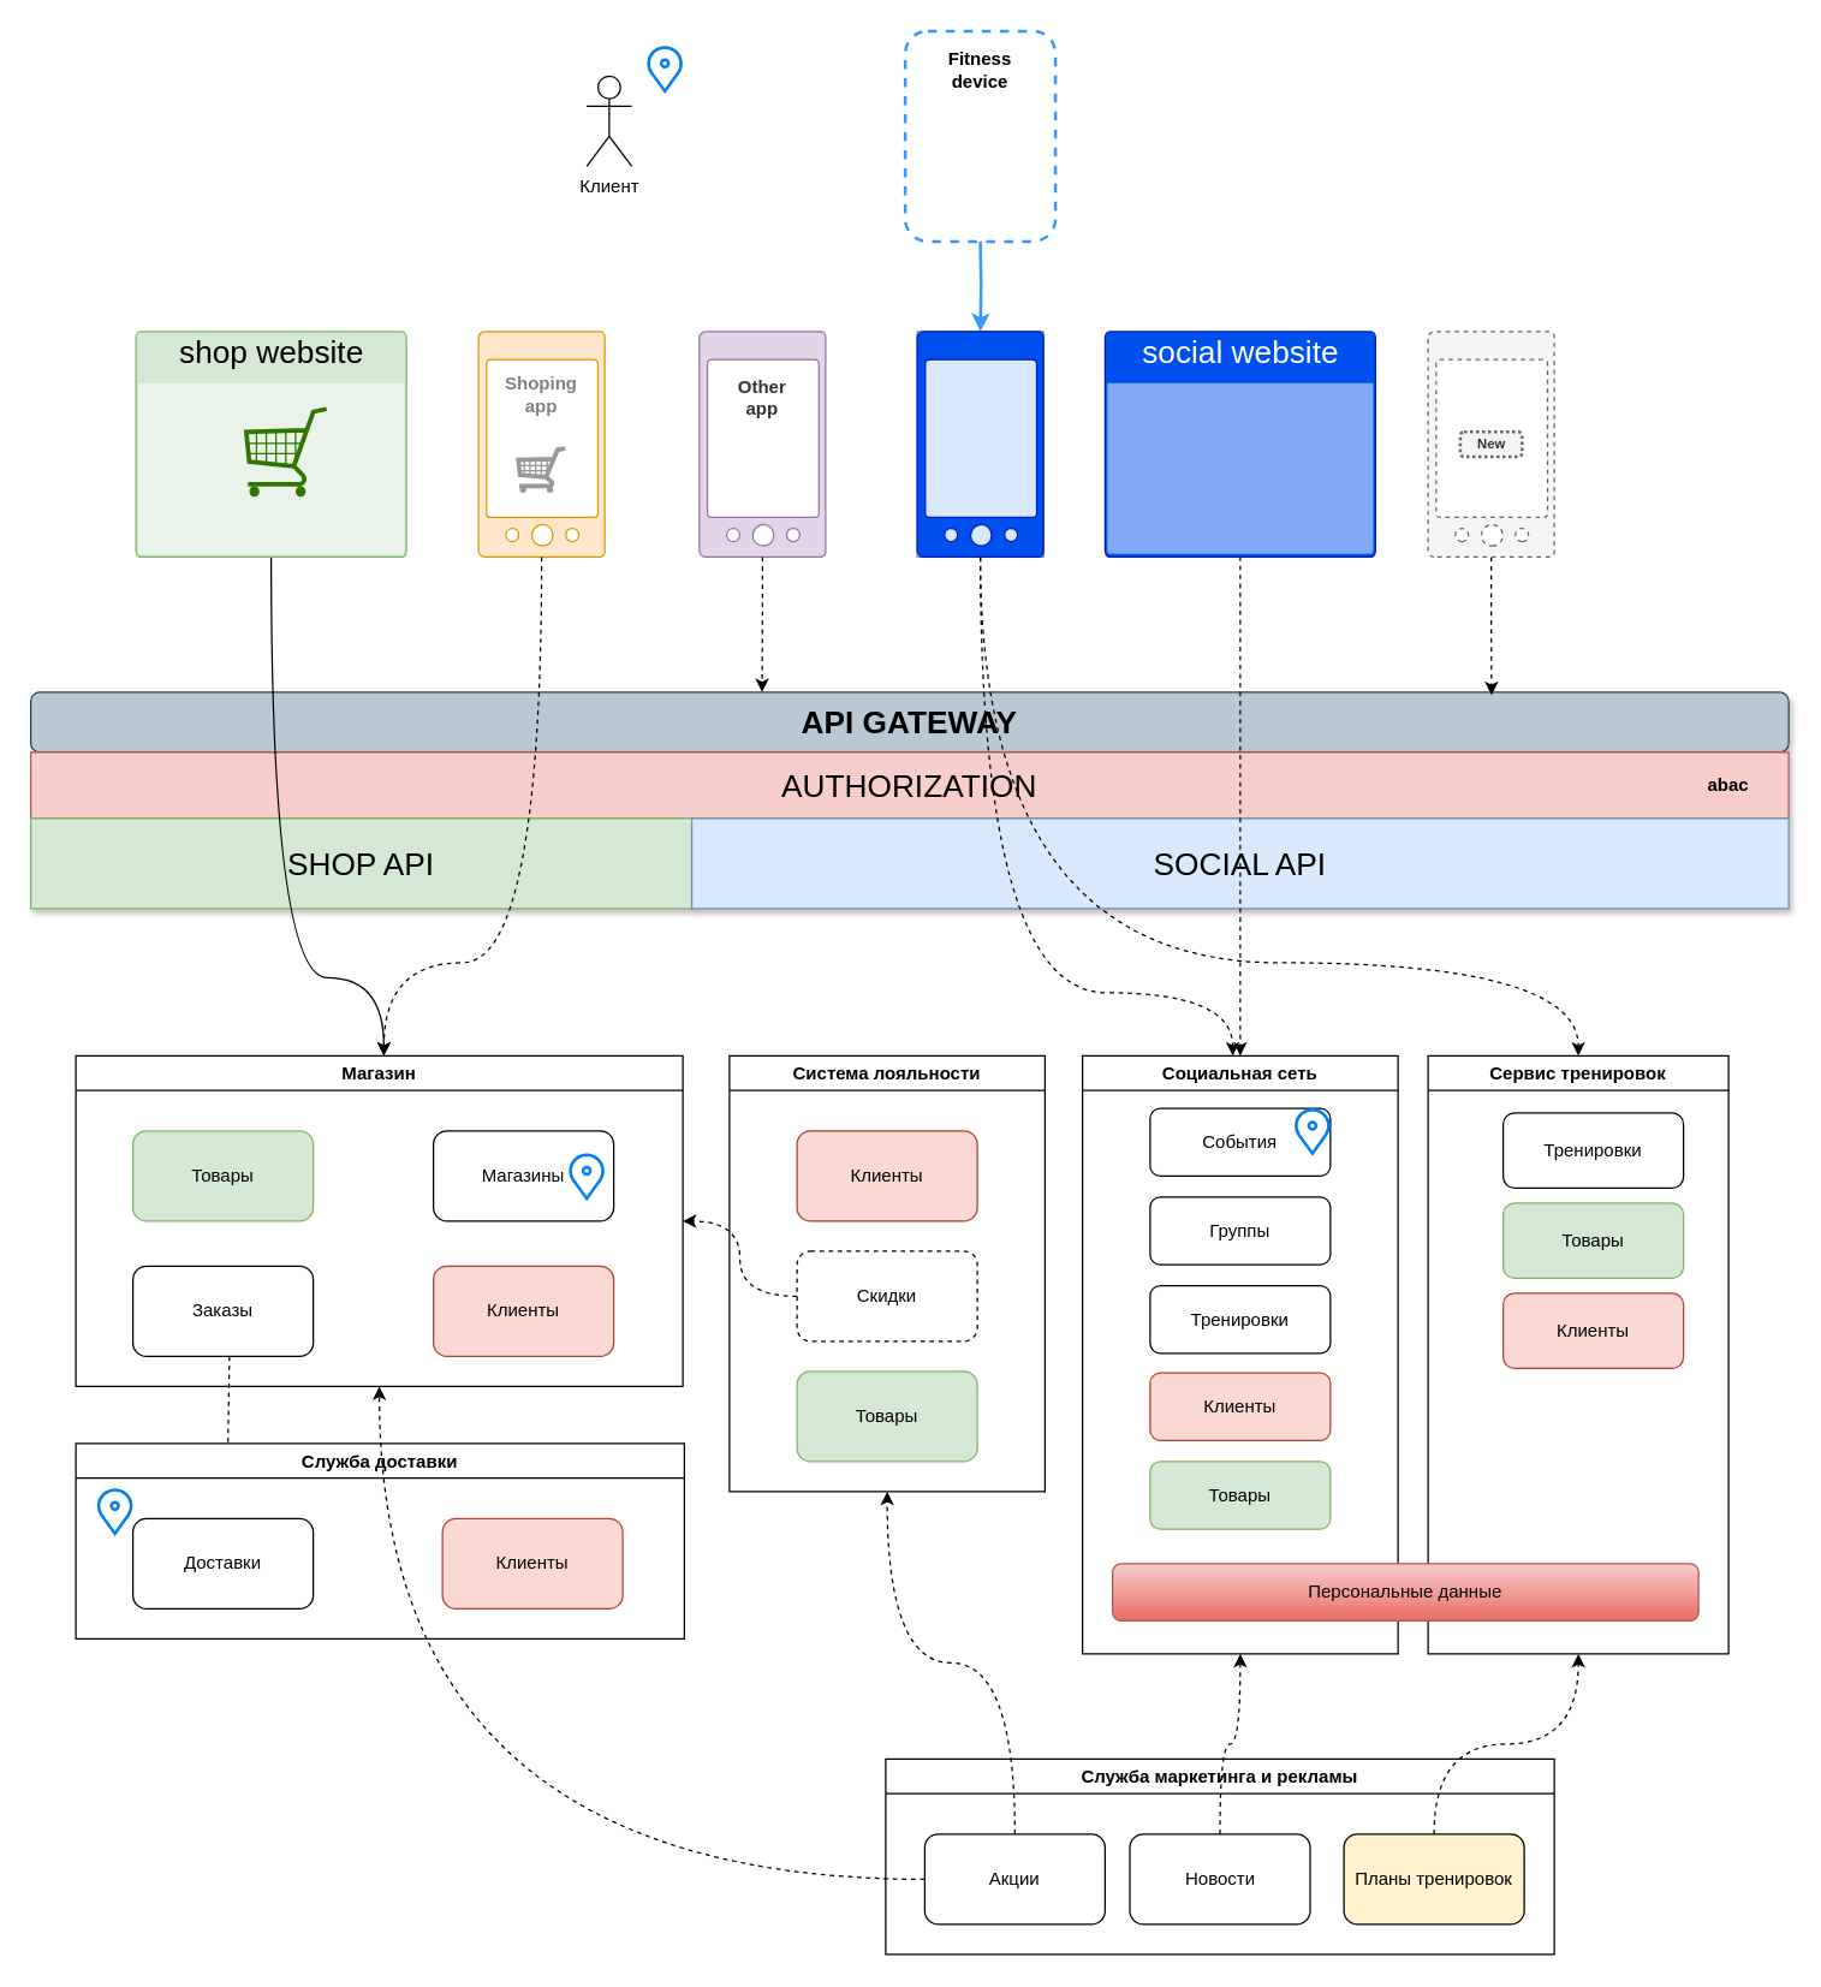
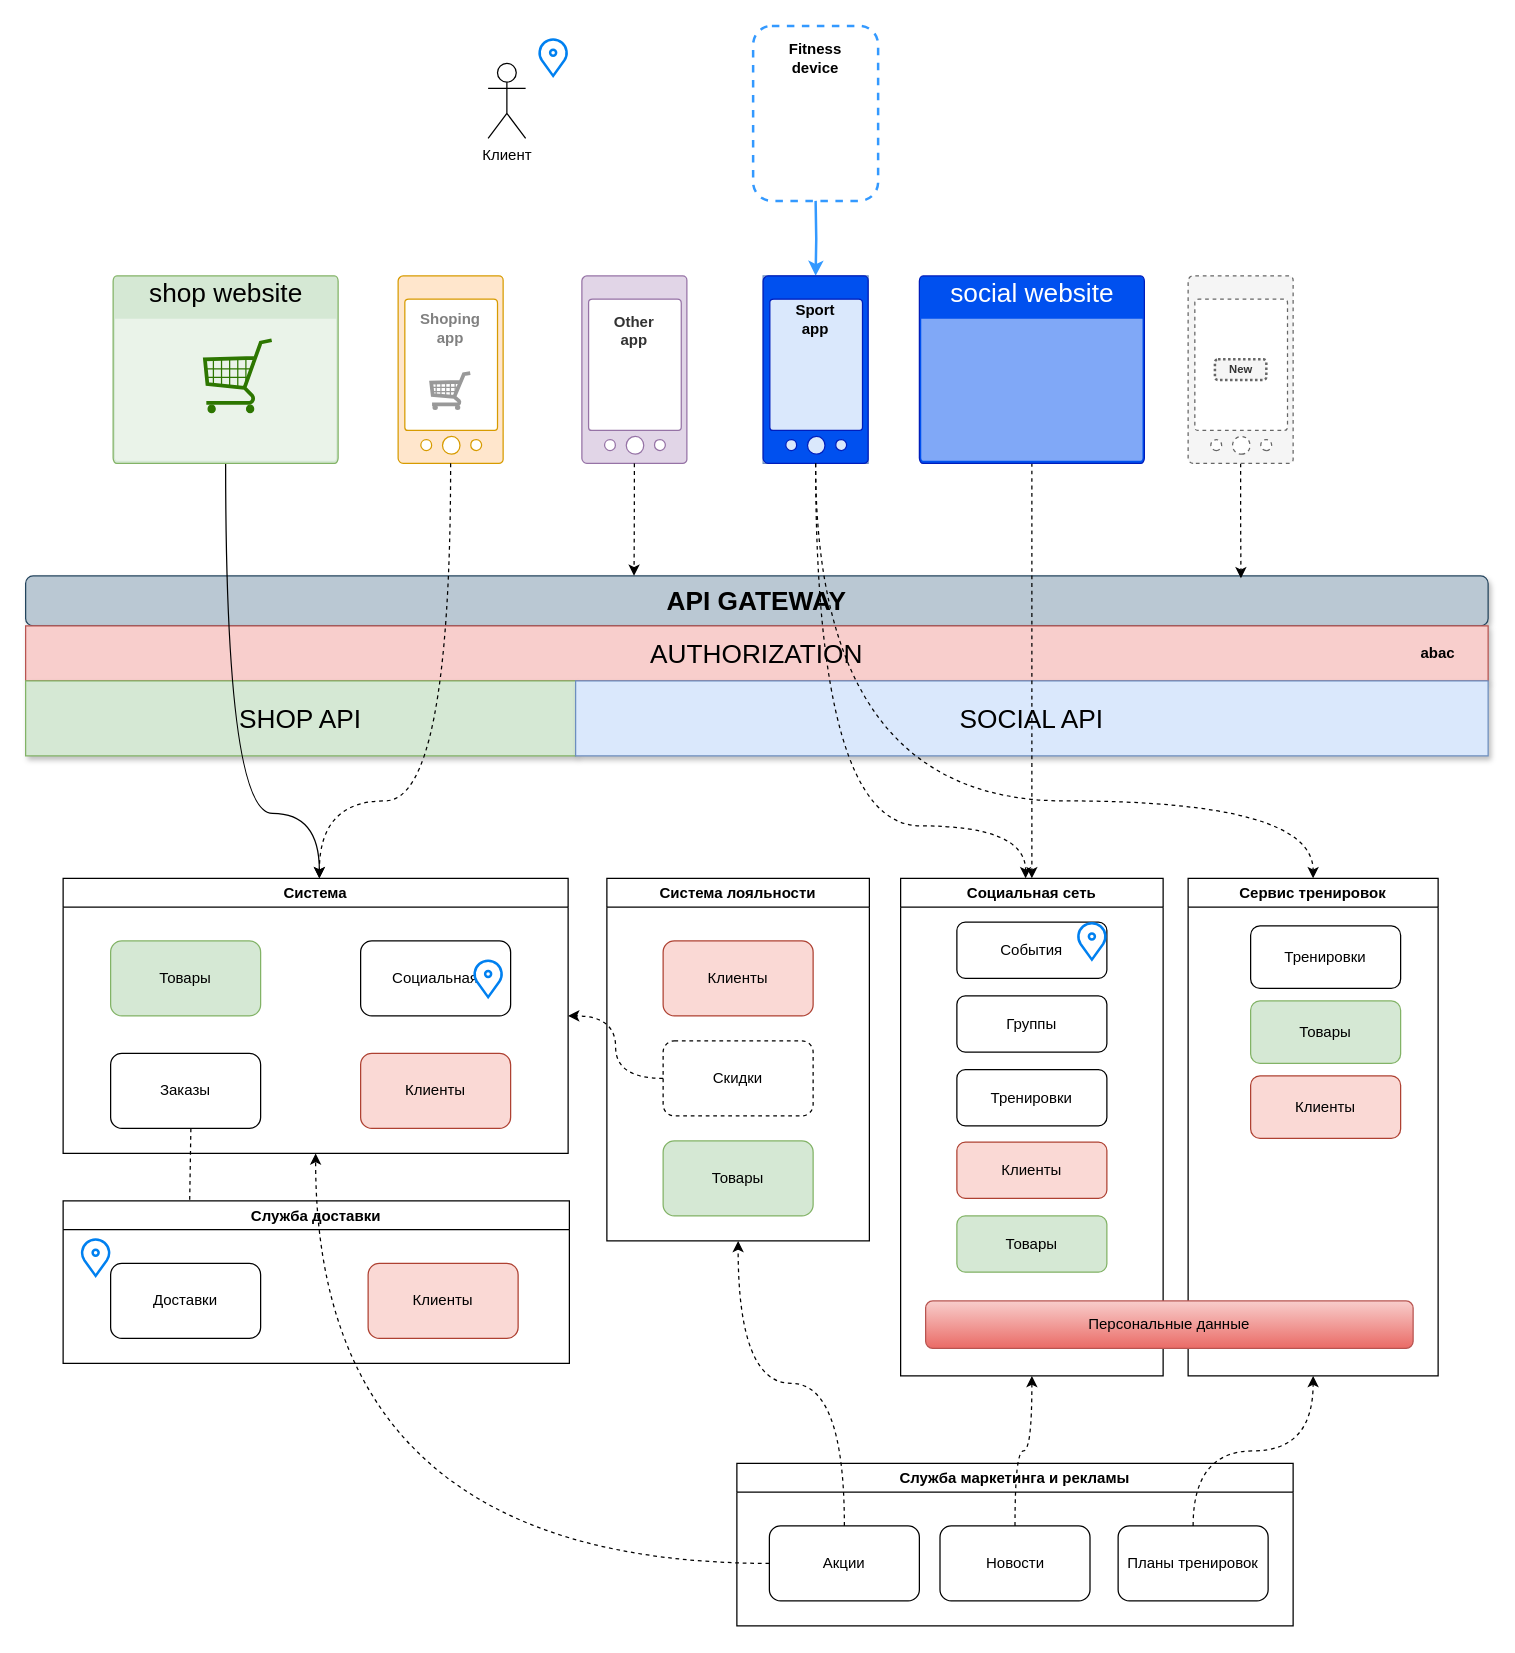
+ <mxCell id="18" value="Sport&lt;br&gt;app" style="text;html=1;strokeColor=none;fillColor=none;align=center;verticalAlign=middle;whiteSpace=wrap;rounded=0;fontSize=12;fontStyle=1" parent="15" vertex="1"><mxGeometry x="12" y="20" width="60" height="30" as="geometry" /></mxCell>
- <mxCell id="30" value="Магазин" style="swimlane;" parent="1" vertex="1"><mxGeometry x="50" y="702" width="404" height="220" as="geometry" /></mxCell>
+ <mxCell id="30" value="Система" style="swimlane;" parent="1" vertex="1"><mxGeometry x="50" y="702" width="404" height="220" as="geometry" /></mxCell>
- <mxCell id="33" value="Магазины" style="rounded=1;whiteSpace=wrap;html=1;" parent="30" vertex="1"><mxGeometry x="238" y="50" width="120" height="60" as="geometry" /></mxCell>
+ <mxCell id="33" value="Социальная" style="rounded=1;whiteSpace=wrap;html=1;" parent="30" vertex="1"><mxGeometry x="238" y="50" width="120" height="60" as="geometry" /></mxCell>
- <mxCell id="61" value="Планы тренировок" style="rounded=1;whiteSpace=wrap;html=1;fillColor=#fff2cc;" parent="58" vertex="1"><mxGeometry x="305" y="50" width="120" height="60" as="geometry" /></mxCell>
+ <mxCell id="61" value="Планы тренировок" style="rounded=1;whiteSpace=wrap;html=1;" parent="58" vertex="1"><mxGeometry x="305" y="50" width="120" height="60" as="geometry" /></mxCell>
